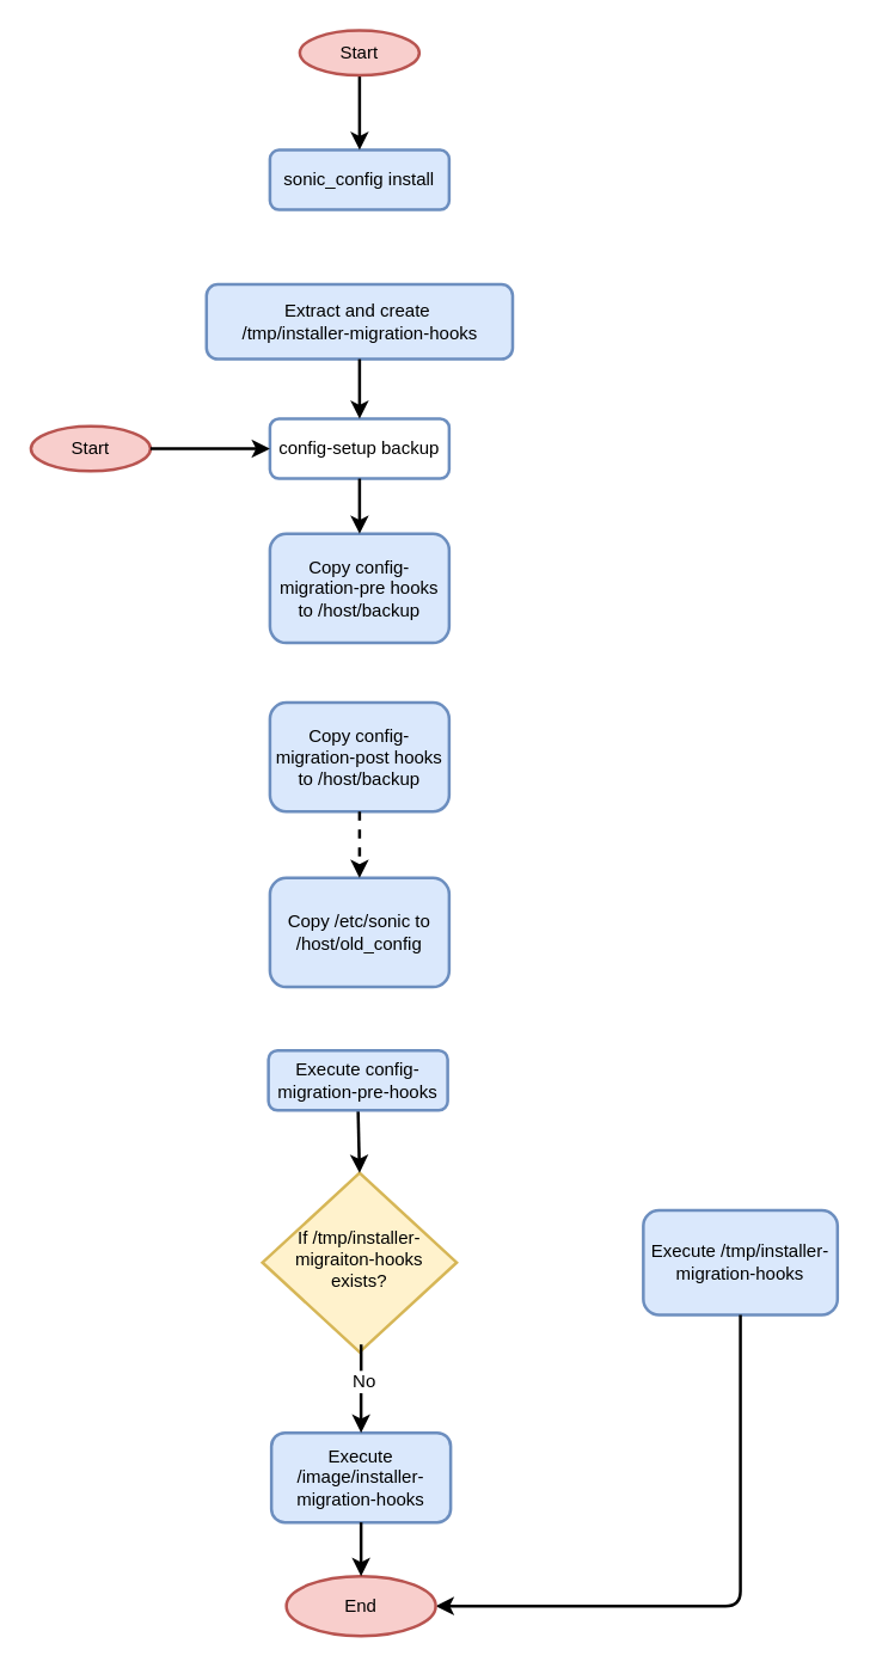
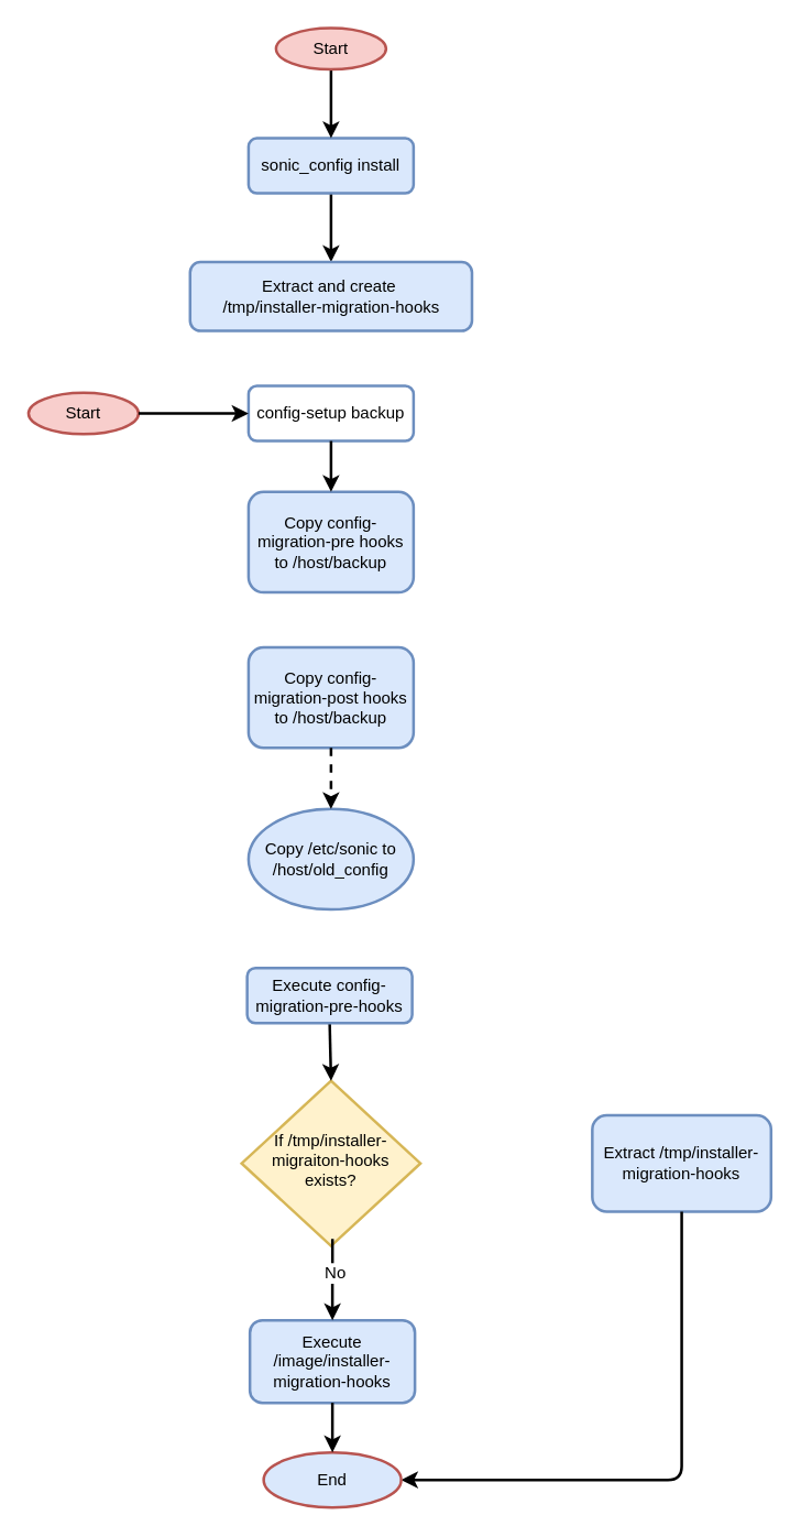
+ <mxCell id="2" value="" style="edgeStyle=orthogonalEdgeStyle;rounded=0;orthogonalLoop=1;jettySize=auto;html=1;strokeWidth=2;fontStyle=0" parent="1" source="3" target="9" edge="1"><mxGeometry relative="1" as="geometry" /></mxCell>
- <mxCell id="11" value="" style="endArrow=classic;html=1;exitX=0.5;exitY=1;exitDx=0;exitDy=0;entryX=0.5;entryY=0;entryDx=0;entryDy=0;strokeWidth=2;fontStyle=0" parent="1" source="9" target="10" edge="1"><mxGeometry width="50" height="50" relative="1" as="geometry"><mxPoint x="270" y="520" as="sourcePoint" /><mxPoint x="300" y="550" as="targetPoint" /></mxGeometry></mxCell>
- <mxCell id="24" value="Copy /etc/sonic to /host/old_config" style="rounded=1;whiteSpace=wrap;html=1;fontSize=12;glass=0;strokeWidth=2;shadow=0;fontStyle=0;fillColor=#dae8fc;strokeColor=#6c8ebf;" vertex="1" parent="1"><mxGeometry x="180" y="587.5" width="120" height="73" as="geometry" /></mxCell>
+ <mxCell id="24" value="Copy /etc/sonic to /host/old_config" style="ellipse;whiteSpace=wrap;html=1;fontSize=12;glass=0;strokeWidth=2;shadow=0;fontStyle=0;fillColor=#dae8fc;strokeColor=#6c8ebf;" vertex="1" parent="1"><mxGeometry x="180" y="587.5" width="120" height="73" as="geometry" /></mxCell>
- <mxCell id="5" value="Execute /tmp/installer-migration-hooks" style="rounded=1;whiteSpace=wrap;html=1;fontSize=12;glass=0;strokeWidth=2;shadow=0;fontStyle=0;fillColor=#dae8fc;strokeColor=#6c8ebf;" parent="1" vertex="1"><mxGeometry x="430" y="810" width="130" height="70" as="geometry" /></mxCell>
+ <mxCell id="5" value="Extract /tmp/installer-migration-hooks" style="rounded=1;whiteSpace=wrap;html=1;fontSize=12;glass=0;strokeWidth=2;shadow=0;fontStyle=0;fillColor=#dae8fc;strokeColor=#6c8ebf;" parent="1" vertex="1"><mxGeometry x="430" y="810" width="130" height="70" as="geometry" /></mxCell>
- <mxCell id="18" value="End" style="ellipse;whiteSpace=wrap;html=1;strokeWidth=2;fontStyle=0;fillColor=#f8cecc;strokeColor=#b85450;" parent="1" vertex="1"><mxGeometry x="191" y="1055" width="100" height="40" as="geometry" /></mxCell>
+ <mxCell id="18" value="End" style="ellipse;whiteSpace=wrap;html=1;strokeWidth=2;fontStyle=0;fillColor=#dae8fc;strokeColor=#b85450;" parent="1" vertex="1"><mxGeometry x="191" y="1055" width="100" height="40" as="geometry" /></mxCell>
